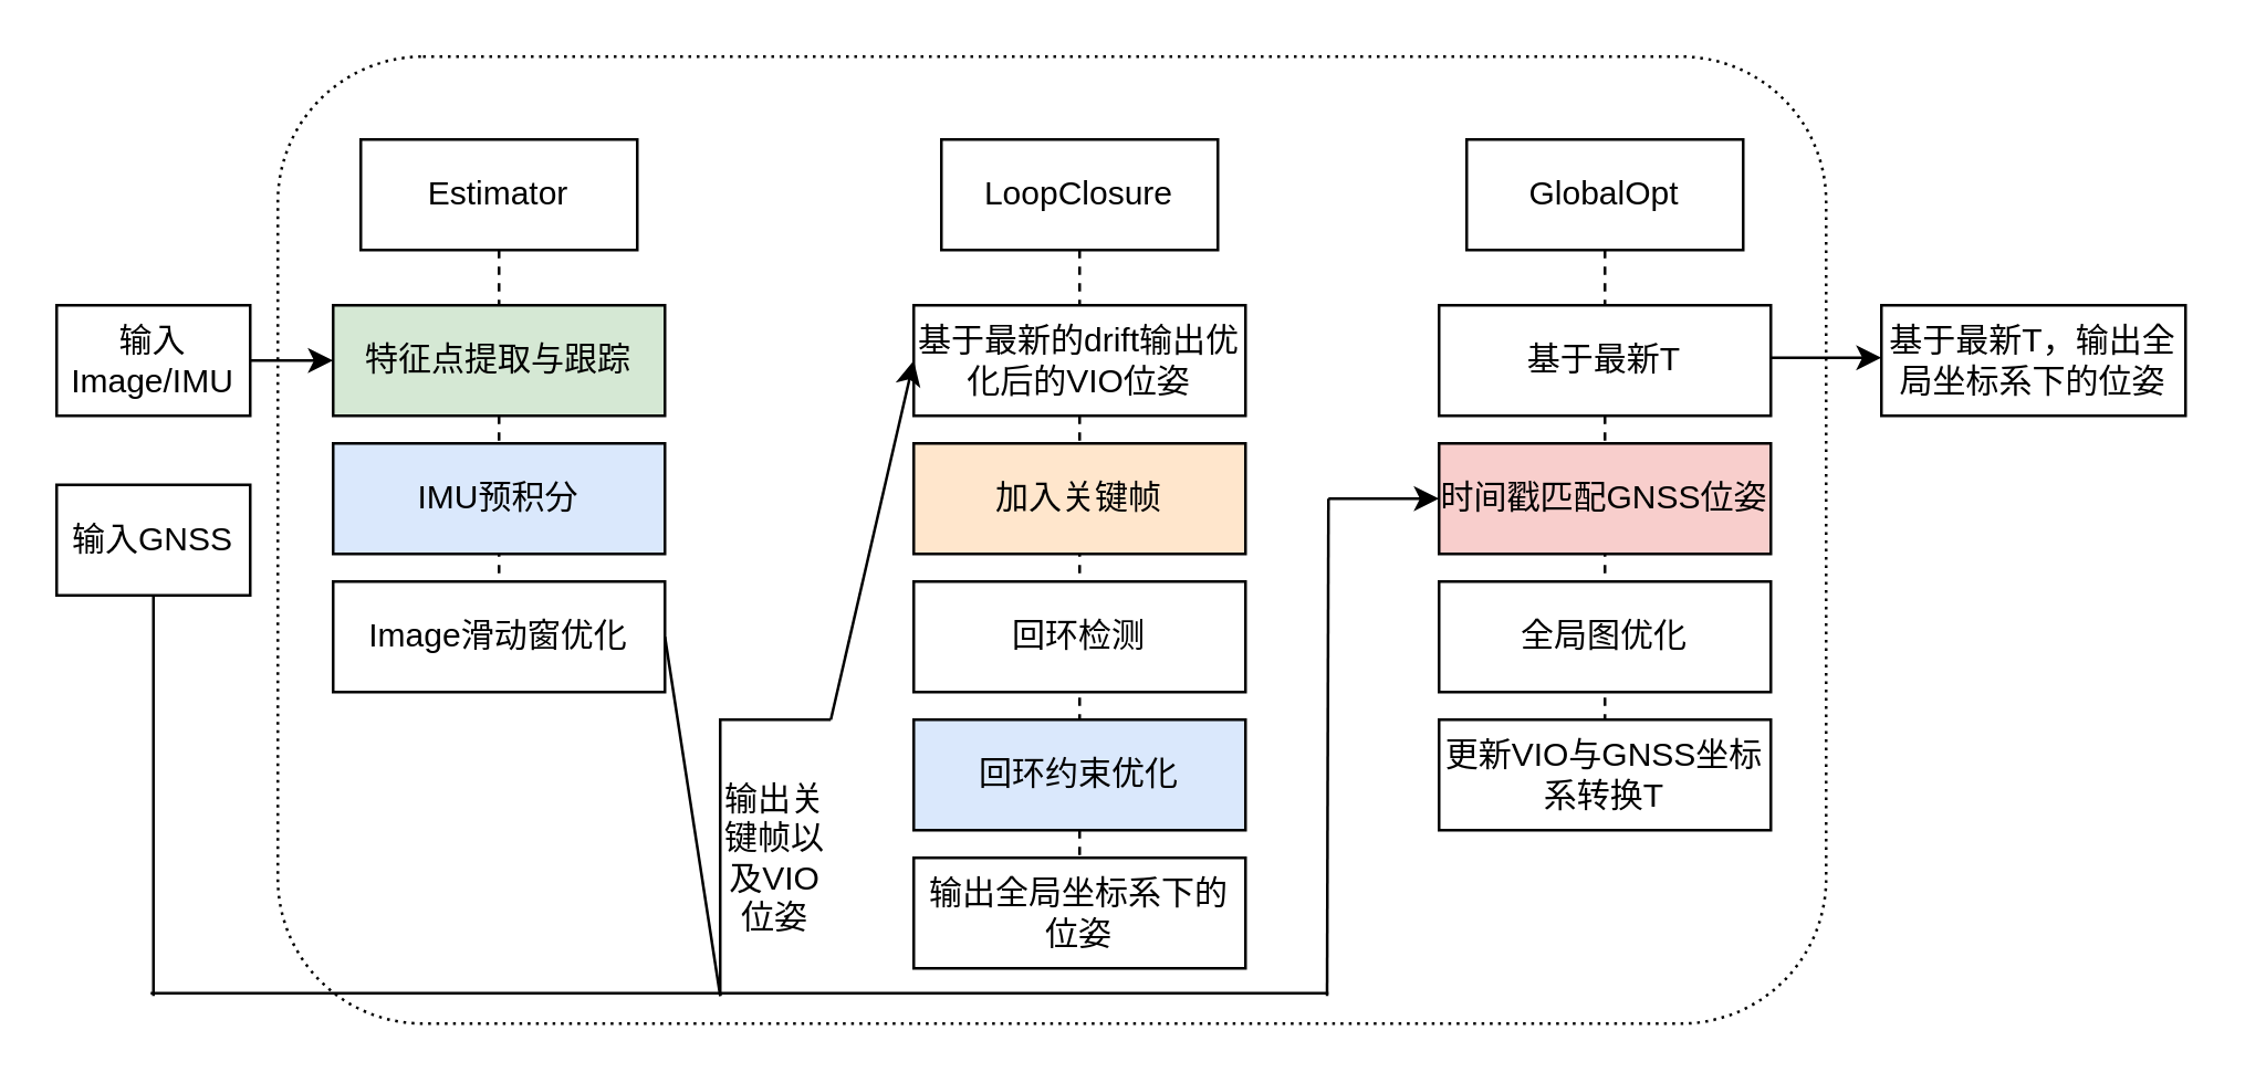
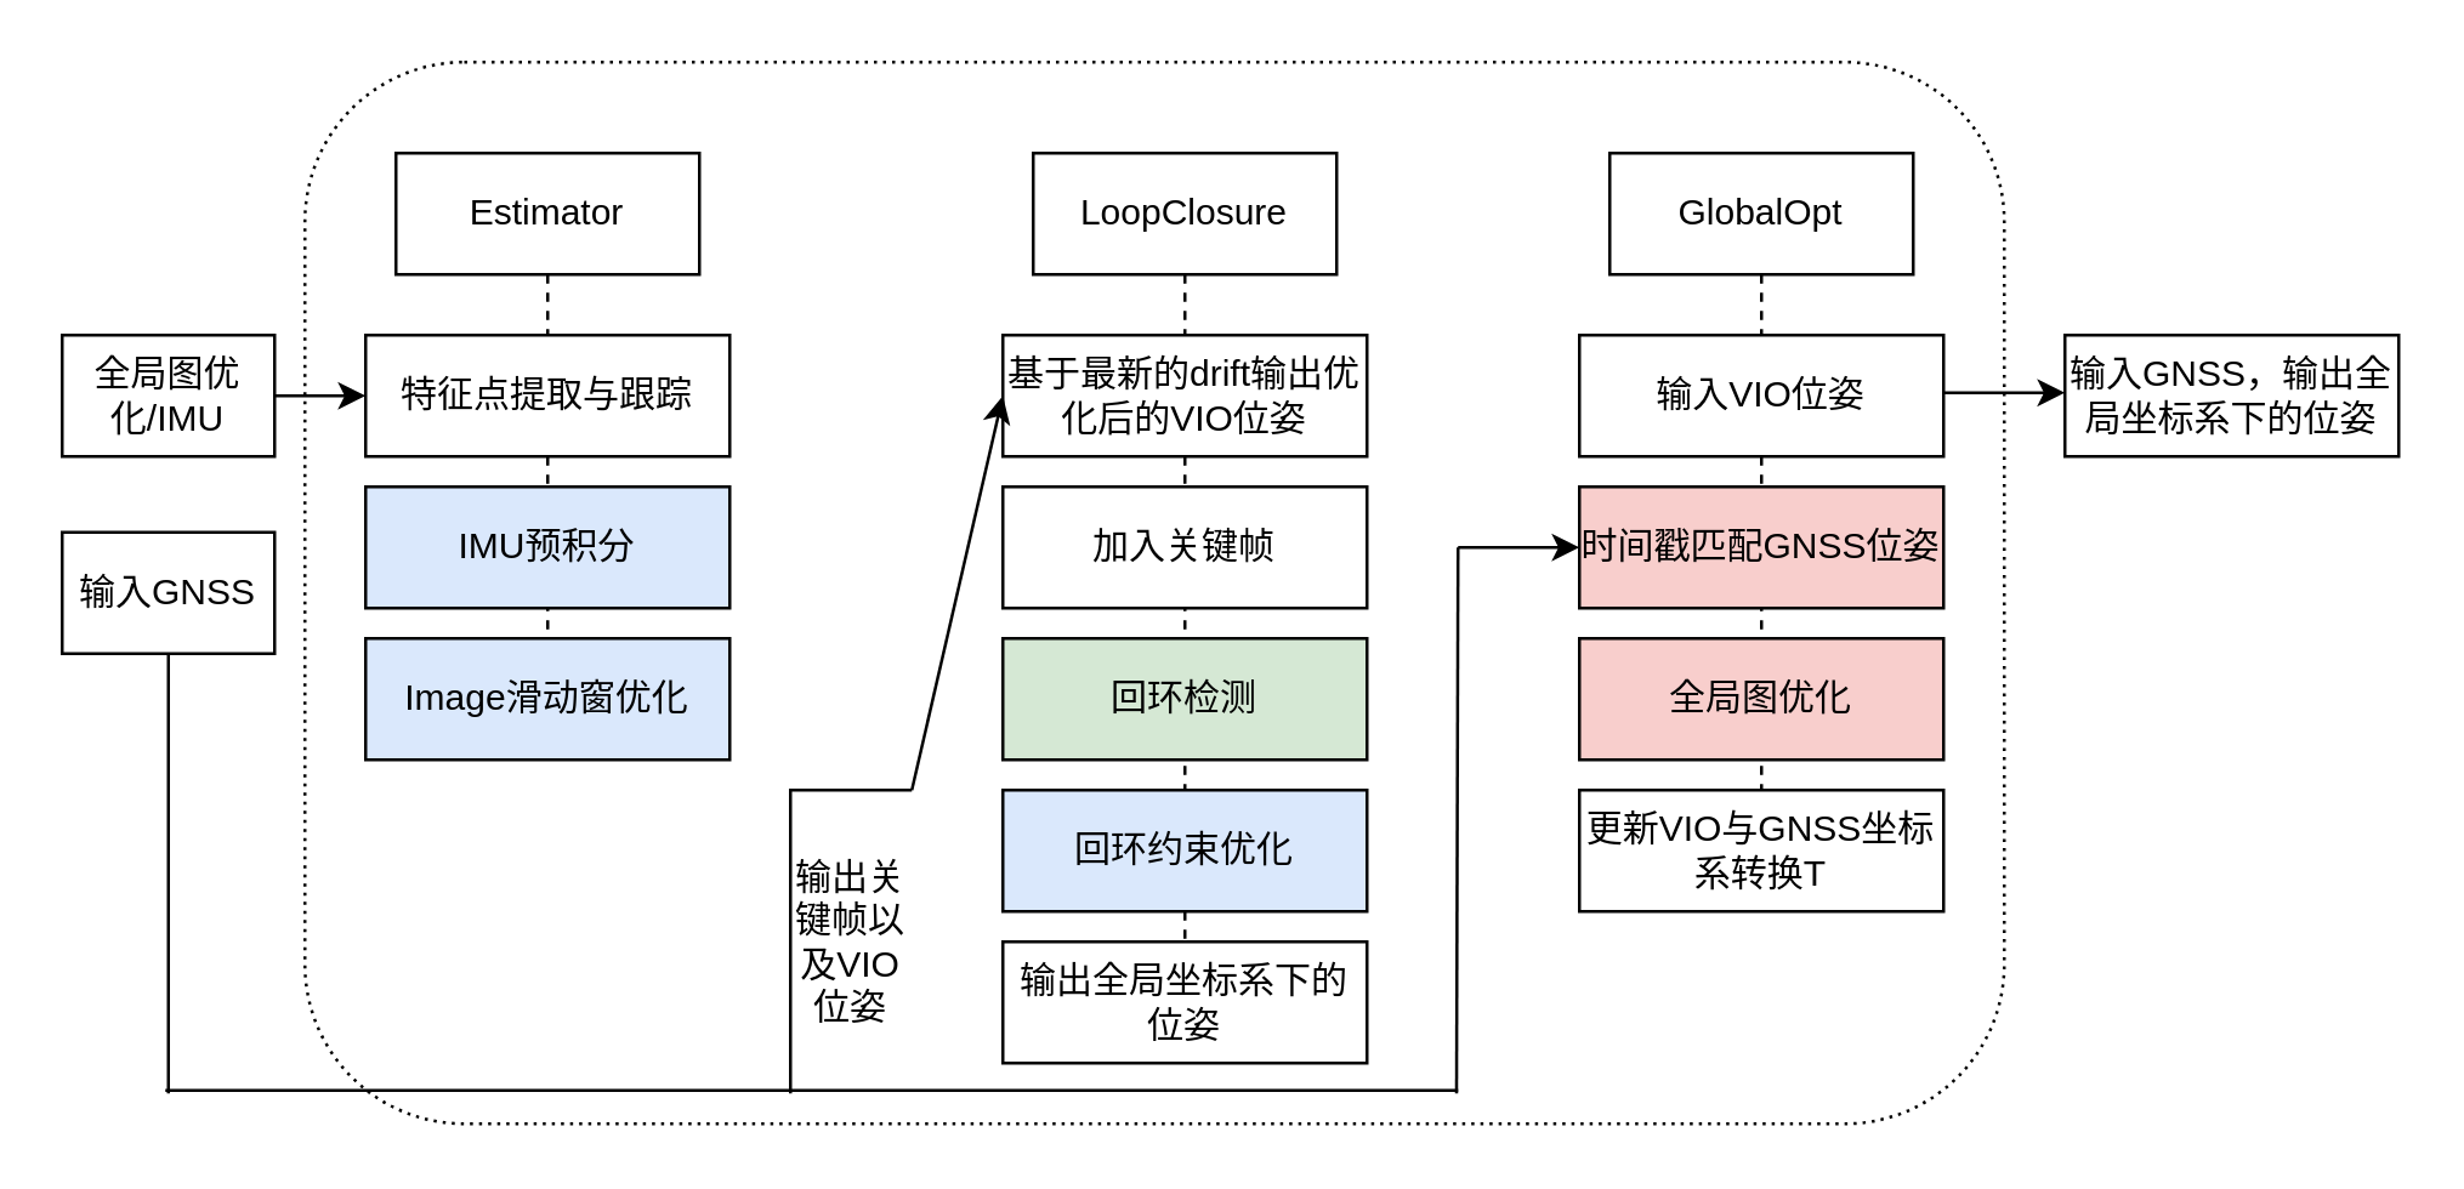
- <mxCell value="输入Image/IMU" id="23" parent="1" style="rounded=0;whiteSpace=wrap;html=1;" vertex="1"><mxGeometry as="geometry" height="40" width="70" y="110" x="20" /></mxCell>
+ <mxCell value="全局图优化/IMU" id="23" parent="1" style="rounded=0;whiteSpace=wrap;html=1;" vertex="1"><mxGeometry as="geometry" height="40" width="70" y="110" x="20" /></mxCell>
- <mxCell value="特征点提取与跟踪" id="4" parent="1" style="rounded=0;whiteSpace=wrap;html=1;fillColor=#d5e8d4;" vertex="1"><mxGeometry as="geometry" height="40" width="120" y="110" x="120" /></mxCell>
+ <mxCell value="特征点提取与跟踪" id="4" parent="1" style="rounded=0;whiteSpace=wrap;html=1;" vertex="1"><mxGeometry as="geometry" height="40" width="120" y="110" x="120" /></mxCell>
- <mxCell value="基于最新T" id="15" parent="1" style="rounded=0;whiteSpace=wrap;html=1;" vertex="1"><mxGeometry as="geometry" height="40" width="120" y="110" x="520" /></mxCell>
+ <mxCell value="输入VIO位姿" id="15" parent="1" style="rounded=0;whiteSpace=wrap;html=1;" vertex="1"><mxGeometry as="geometry" height="40" width="120" y="110" x="520" /></mxCell>
- <mxCell value="&lt;p&gt;基于最新T，输出全局坐标系下的位姿&lt;/p&gt;" id="24" parent="1" style="rounded=0;whiteSpace=wrap;html=1;" vertex="1"><mxGeometry as="geometry" height="40" width="110" y="110" x="680" /></mxCell>
+ <mxCell value="&lt;p&gt;输入GNSS，输出全局坐标系下的位姿&lt;/p&gt;" id="24" parent="1" style="rounded=0;whiteSpace=wrap;html=1;" vertex="1"><mxGeometry as="geometry" height="40" width="110" y="110" x="680" /></mxCell>
- <mxCell value="加入关键帧" id="20" parent="1" style="rounded=0;whiteSpace=wrap;html=1;fillColor=#ffe6cc;" vertex="1"><mxGeometry as="geometry" height="40" width="120" y="160" x="330" /></mxCell>
+ <mxCell value="加入关键帧" id="20" parent="1" style="rounded=0;whiteSpace=wrap;html=1;" vertex="1"><mxGeometry as="geometry" height="40" width="120" y="160" x="330" /></mxCell>
- <mxCell value="Image滑动窗优化" id="6" parent="1" style="rounded=0;whiteSpace=wrap;html=1;" vertex="1"><mxGeometry as="geometry" height="40" width="120" y="210" x="120" /></mxCell>
+ <mxCell value="Image滑动窗优化" id="6" parent="1" style="rounded=0;whiteSpace=wrap;html=1;fillColor=#dae8fc;" vertex="1"><mxGeometry as="geometry" height="40" width="120" y="210" x="120" /></mxCell>
- <mxCell value="回环检测" id="9" parent="1" style="rounded=0;whiteSpace=wrap;html=1;" vertex="1"><mxGeometry as="geometry" height="40" width="120" y="210" x="330" /></mxCell>
+ <mxCell value="回环检测" id="9" parent="1" style="rounded=0;whiteSpace=wrap;html=1;fillColor=#d5e8d4;" vertex="1"><mxGeometry as="geometry" height="40" width="120" y="210" x="330" /></mxCell>
- <mxCell value="全局图优化" id="17" parent="1" style="rounded=0;whiteSpace=wrap;html=1;" vertex="1"><mxGeometry as="geometry" height="40" width="120" y="210" x="520" /></mxCell>
+ <mxCell value="全局图优化" id="17" parent="1" style="rounded=0;whiteSpace=wrap;html=1;fillColor=#f8cecc;" vertex="1"><mxGeometry as="geometry" height="40" width="120" y="210" x="520" /></mxCell>
- <mxCell value="" id="12" parent="1" target="11" edge="1" style="endArrow=none;html=1;exitX=1;exitY=0.5;exitDx=0;exitDy=0;entryX=0;entryY=0;entryDx=0;entryDy=100;entryPerimeter=0;" source="6"><mxGeometry as="geometry" height="50" width="50" relative="1"><mxPoint as="sourcePoint" y="340" x="280" /><mxPoint as="targetPoint" y="280" x="260" /></mxGeometry></mxCell>
